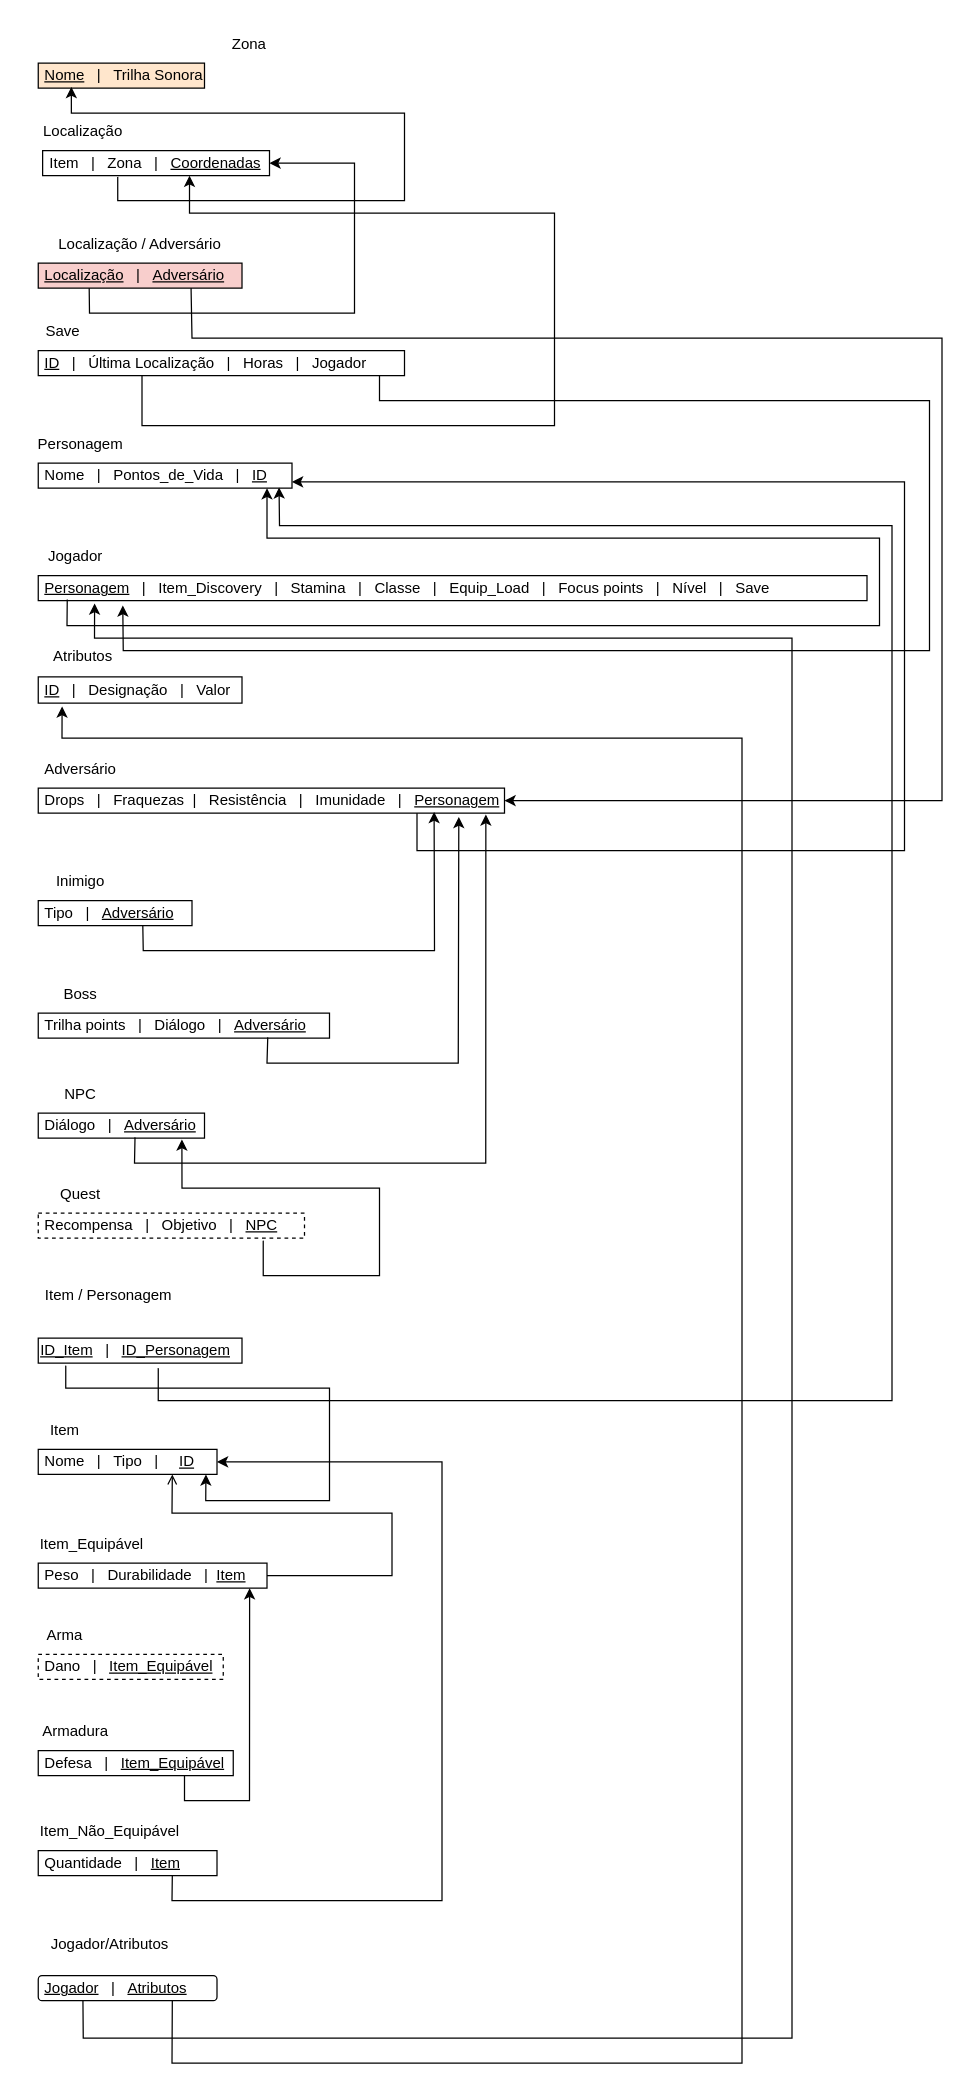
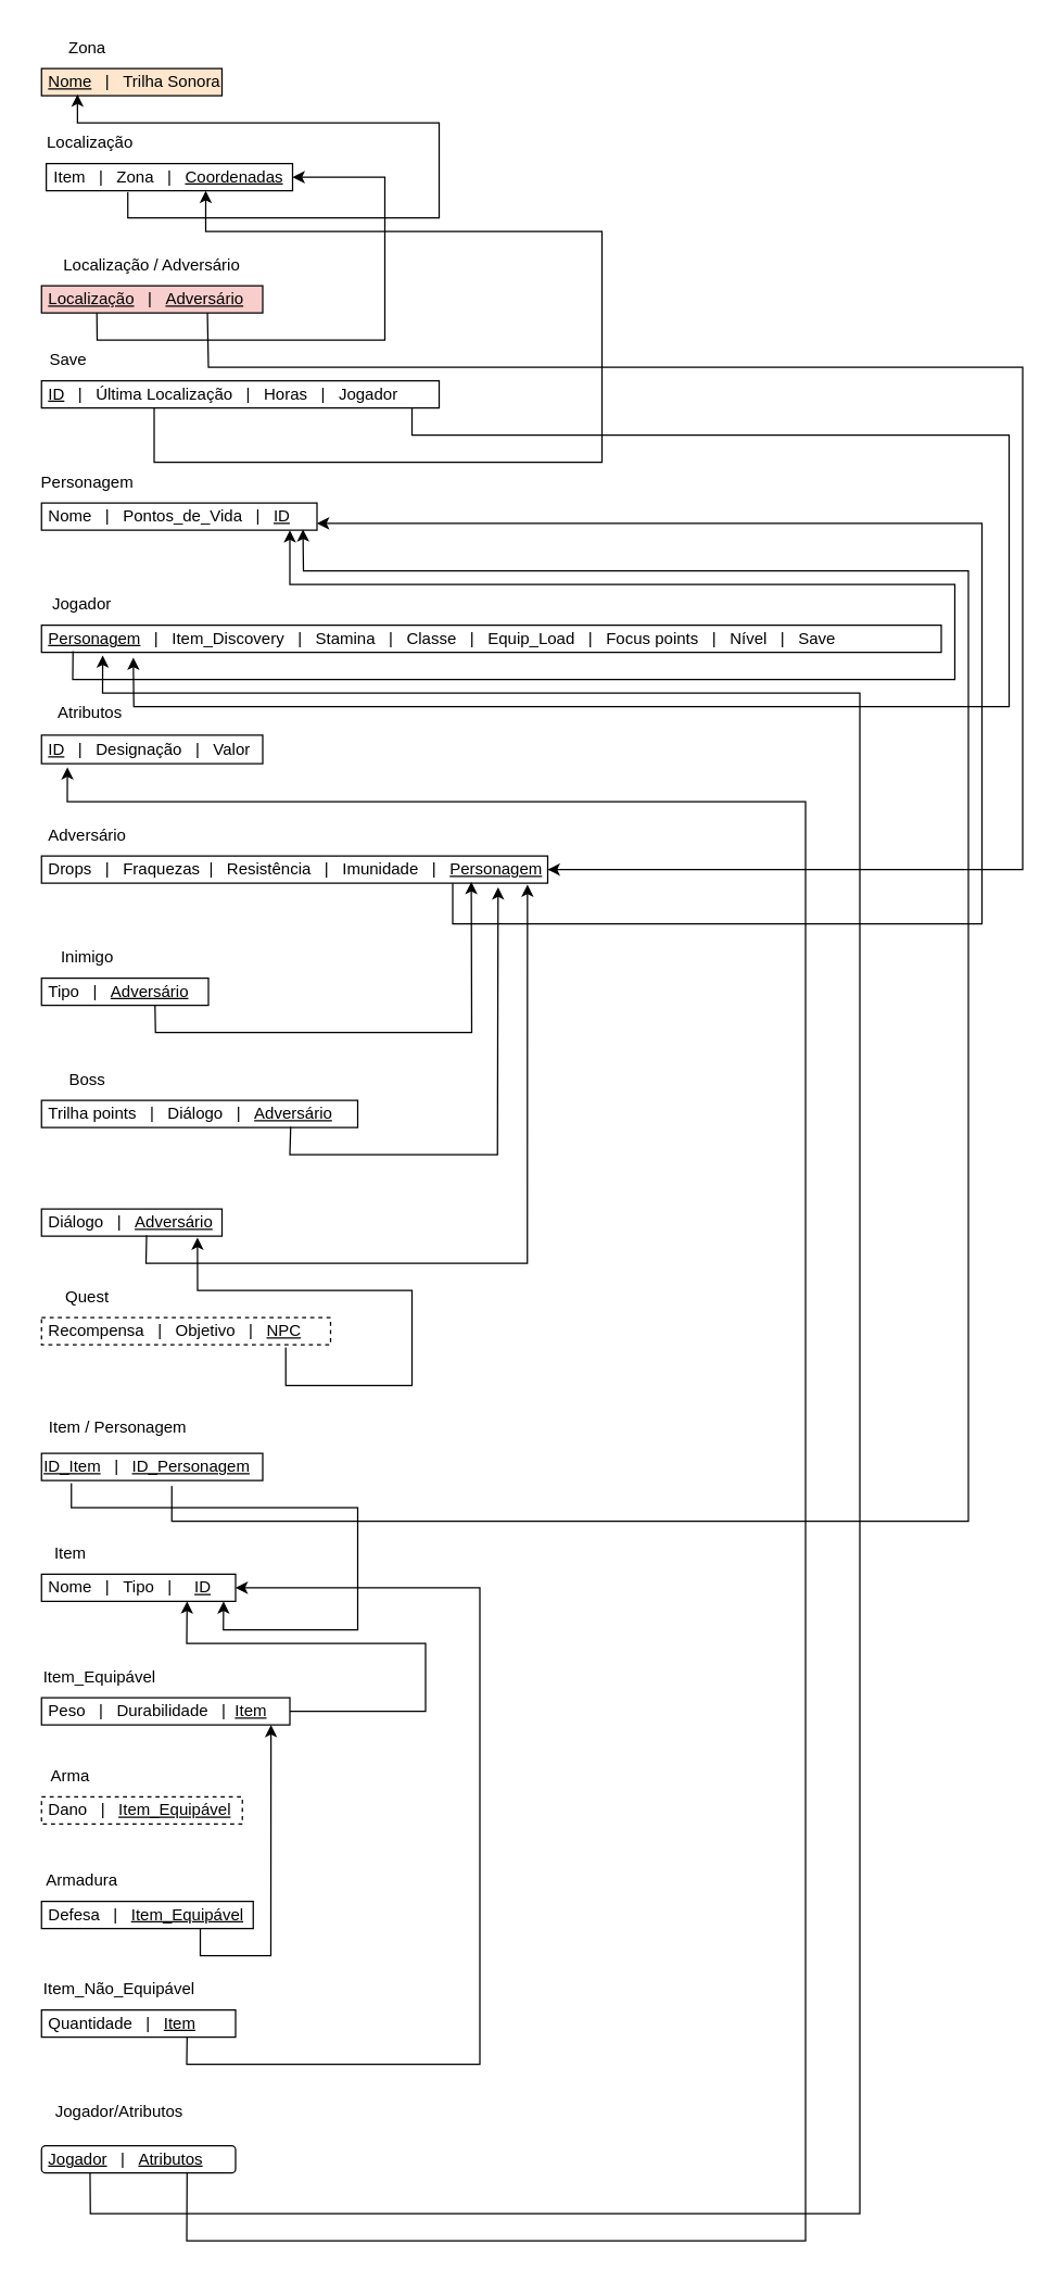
- <mxCell id="25" value="Zona" style="text;html=1;strokeColor=none;fillColor=none;align=center;verticalAlign=middle;whiteSpace=wrap;rounded=0;" parent="1" vertex="1"><mxGeometry x="169" y="20" width="60" height="30" as="geometry" /></mxCell>
+ <mxCell id="25" value="Zona" style="text;html=1;strokeColor=none;fillColor=none;align=center;verticalAlign=middle;whiteSpace=wrap;rounded=0;" parent="1" vertex="1"><mxGeometry x="34" y="20" width="60" height="30" as="geometry" /></mxCell>
- <mxCell id="31" value="NPC" style="text;html=1;strokeColor=none;fillColor=none;align=center;verticalAlign=middle;whiteSpace=wrap;rounded=0;" parent="1" vertex="1"><mxGeometry x="34" y="860" width="60" height="30" as="geometry" /></mxCell>
- <mxCell id="28" value="Item / Personagem" style="text;html=1;strokeColor=none;fillColor=none;align=center;verticalAlign=middle;whiteSpace=wrap;rounded=0;" parent="1" vertex="1"><mxGeometry x="33.5" y="1021" width="105" height="30" as="geometry" /></mxCell>
+ <mxCell id="28" value="Item / Personagem" style="text;html=1;strokeColor=none;fillColor=none;align=center;verticalAlign=middle;whiteSpace=wrap;rounded=0;" parent="1" vertex="1"><mxGeometry x="33.5" y="1036" width="105" height="30" as="geometry" /></mxCell>
- <mxCell id="41" value="" style="endArrow=open;html=1;rounded=0;exitX=1;exitY=0.5;exitDx=0;exitDy=0;entryX=0.75;entryY=1;entryDx=0;entryDy=0;" parent="1" source="18" target="33" edge="1"><mxGeometry width="50" height="50" relative="1" as="geometry"><mxPoint x="333" y="1260" as="sourcePoint" /><mxPoint x="233" y="1180" as="targetPoint" /><Array as="points"><mxPoint x="313" y="1260" /><mxPoint x="313" y="1210" /><mxPoint x="137" y="1210" /></Array></mxGeometry></mxCell>
+ <mxCell id="41" value="" style="endArrow=classic;html=1;rounded=0;exitX=1;exitY=0.5;exitDx=0;exitDy=0;entryX=0.75;entryY=1;entryDx=0;entryDy=0;" parent="1" source="18" target="33" edge="1"><mxGeometry width="50" height="50" relative="1" as="geometry"><mxPoint x="333" y="1260" as="sourcePoint" /><mxPoint x="233" y="1180" as="targetPoint" /><Array as="points"><mxPoint x="313" y="1260" /><mxPoint x="313" y="1210" /><mxPoint x="137" y="1210" /></Array></mxGeometry></mxCell>
